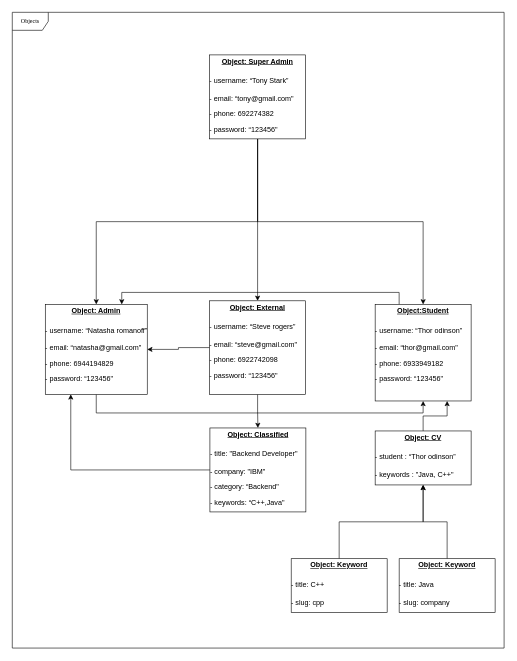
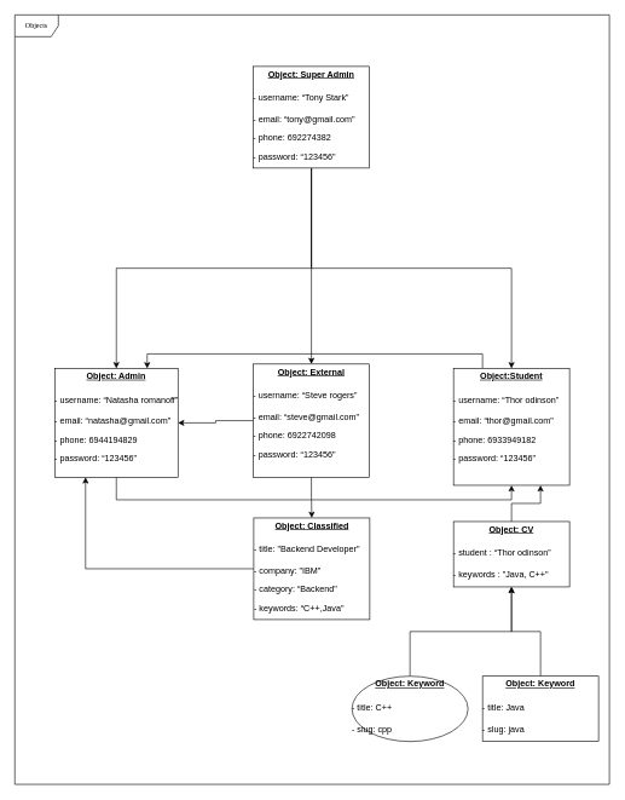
- <mxCell id="21" value="&lt;p style=&quot;margin: 0px ; margin-top: 4px ; text-align: center ; text-decoration: underline&quot;&gt;&lt;b&gt;Object: Keyword&lt;/b&gt;&lt;/p&gt;&lt;p style=&quot;margin: 0px ; margin-top: 4px ; text-align: center ; text-decoration: underline&quot;&gt;&lt;b&gt;&lt;br&gt;&lt;/b&gt;&lt;/p&gt;&lt;span&gt;- title: Java&lt;br&gt;&lt;br&gt;- slug: company&amp;nbsp;&lt;br&gt;&lt;/span&gt;&lt;p&gt;&lt;span&gt;&lt;br&gt;&lt;/span&gt;&lt;/p&gt;" style="verticalAlign=top;align=left;overflow=fill;fontSize=12;fontFamily=Helvetica;html=1;" parent="1" vertex="1"><mxGeometry x="665" y="931" width="160" height="90" as="geometry" /></mxCell>
+ <mxCell id="21" value="&lt;p style=&quot;margin: 0px ; margin-top: 4px ; text-align: center ; text-decoration: underline&quot;&gt;&lt;b&gt;Object: Keyword&lt;/b&gt;&lt;/p&gt;&lt;p style=&quot;margin: 0px ; margin-top: 4px ; text-align: center ; text-decoration: underline&quot;&gt;&lt;b&gt;&lt;br&gt;&lt;/b&gt;&lt;/p&gt;&lt;span&gt;- title: Java&lt;br&gt;&lt;br&gt;- slug: java&amp;nbsp;&lt;br&gt;&lt;/span&gt;&lt;p&gt;&lt;span&gt;&lt;br&gt;&lt;/span&gt;&lt;/p&gt;" style="verticalAlign=top;align=left;overflow=fill;fontSize=12;fontFamily=Helvetica;html=1;" parent="1" vertex="1"><mxGeometry x="665" y="931" width="160" height="90" as="geometry" /></mxCell>
- <mxCell id="15" value="&lt;p style=&quot;margin: 0px ; margin-top: 4px ; text-align: center ; text-decoration: underline&quot;&gt;&lt;b&gt;Object: Keyword&lt;/b&gt;&lt;/p&gt;&lt;p style=&quot;margin: 0px ; margin-top: 4px ; text-align: center ; text-decoration: underline&quot;&gt;&lt;b&gt;&lt;br&gt;&lt;/b&gt;&lt;/p&gt;&lt;span&gt;- title: C++&lt;br&gt;&lt;br&gt;- slug: cpp&amp;nbsp;&lt;br&gt;&lt;/span&gt;&lt;p&gt;&lt;span&gt;&lt;br&gt;&lt;/span&gt;&lt;/p&gt;" style="verticalAlign=top;align=left;overflow=fill;fontSize=12;fontFamily=Helvetica;html=1;" parent="1" vertex="1"><mxGeometry x="485" y="931" width="160" height="90" as="geometry" /></mxCell>
+ <mxCell id="15" value="&lt;p style=&quot;margin: 0px ; margin-top: 4px ; text-align: center ; text-decoration: underline&quot;&gt;&lt;b&gt;Object: Keyword&lt;/b&gt;&lt;/p&gt;&lt;p style=&quot;margin: 0px ; margin-top: 4px ; text-align: center ; text-decoration: underline&quot;&gt;&lt;b&gt;&lt;br&gt;&lt;/b&gt;&lt;/p&gt;&lt;span&gt;- title: C++&lt;br&gt;&lt;br&gt;- slug: cpp&amp;nbsp;&lt;br&gt;&lt;/span&gt;&lt;p&gt;&lt;span&gt;&lt;br&gt;&lt;/span&gt;&lt;/p&gt;" style="ellipse;verticalAlign=top;align=left;overflow=fill;fontSize=12;fontFamily=Helvetica;html=1;" parent="1" vertex="1"><mxGeometry x="485" y="931" width="160" height="90" as="geometry" /></mxCell>
